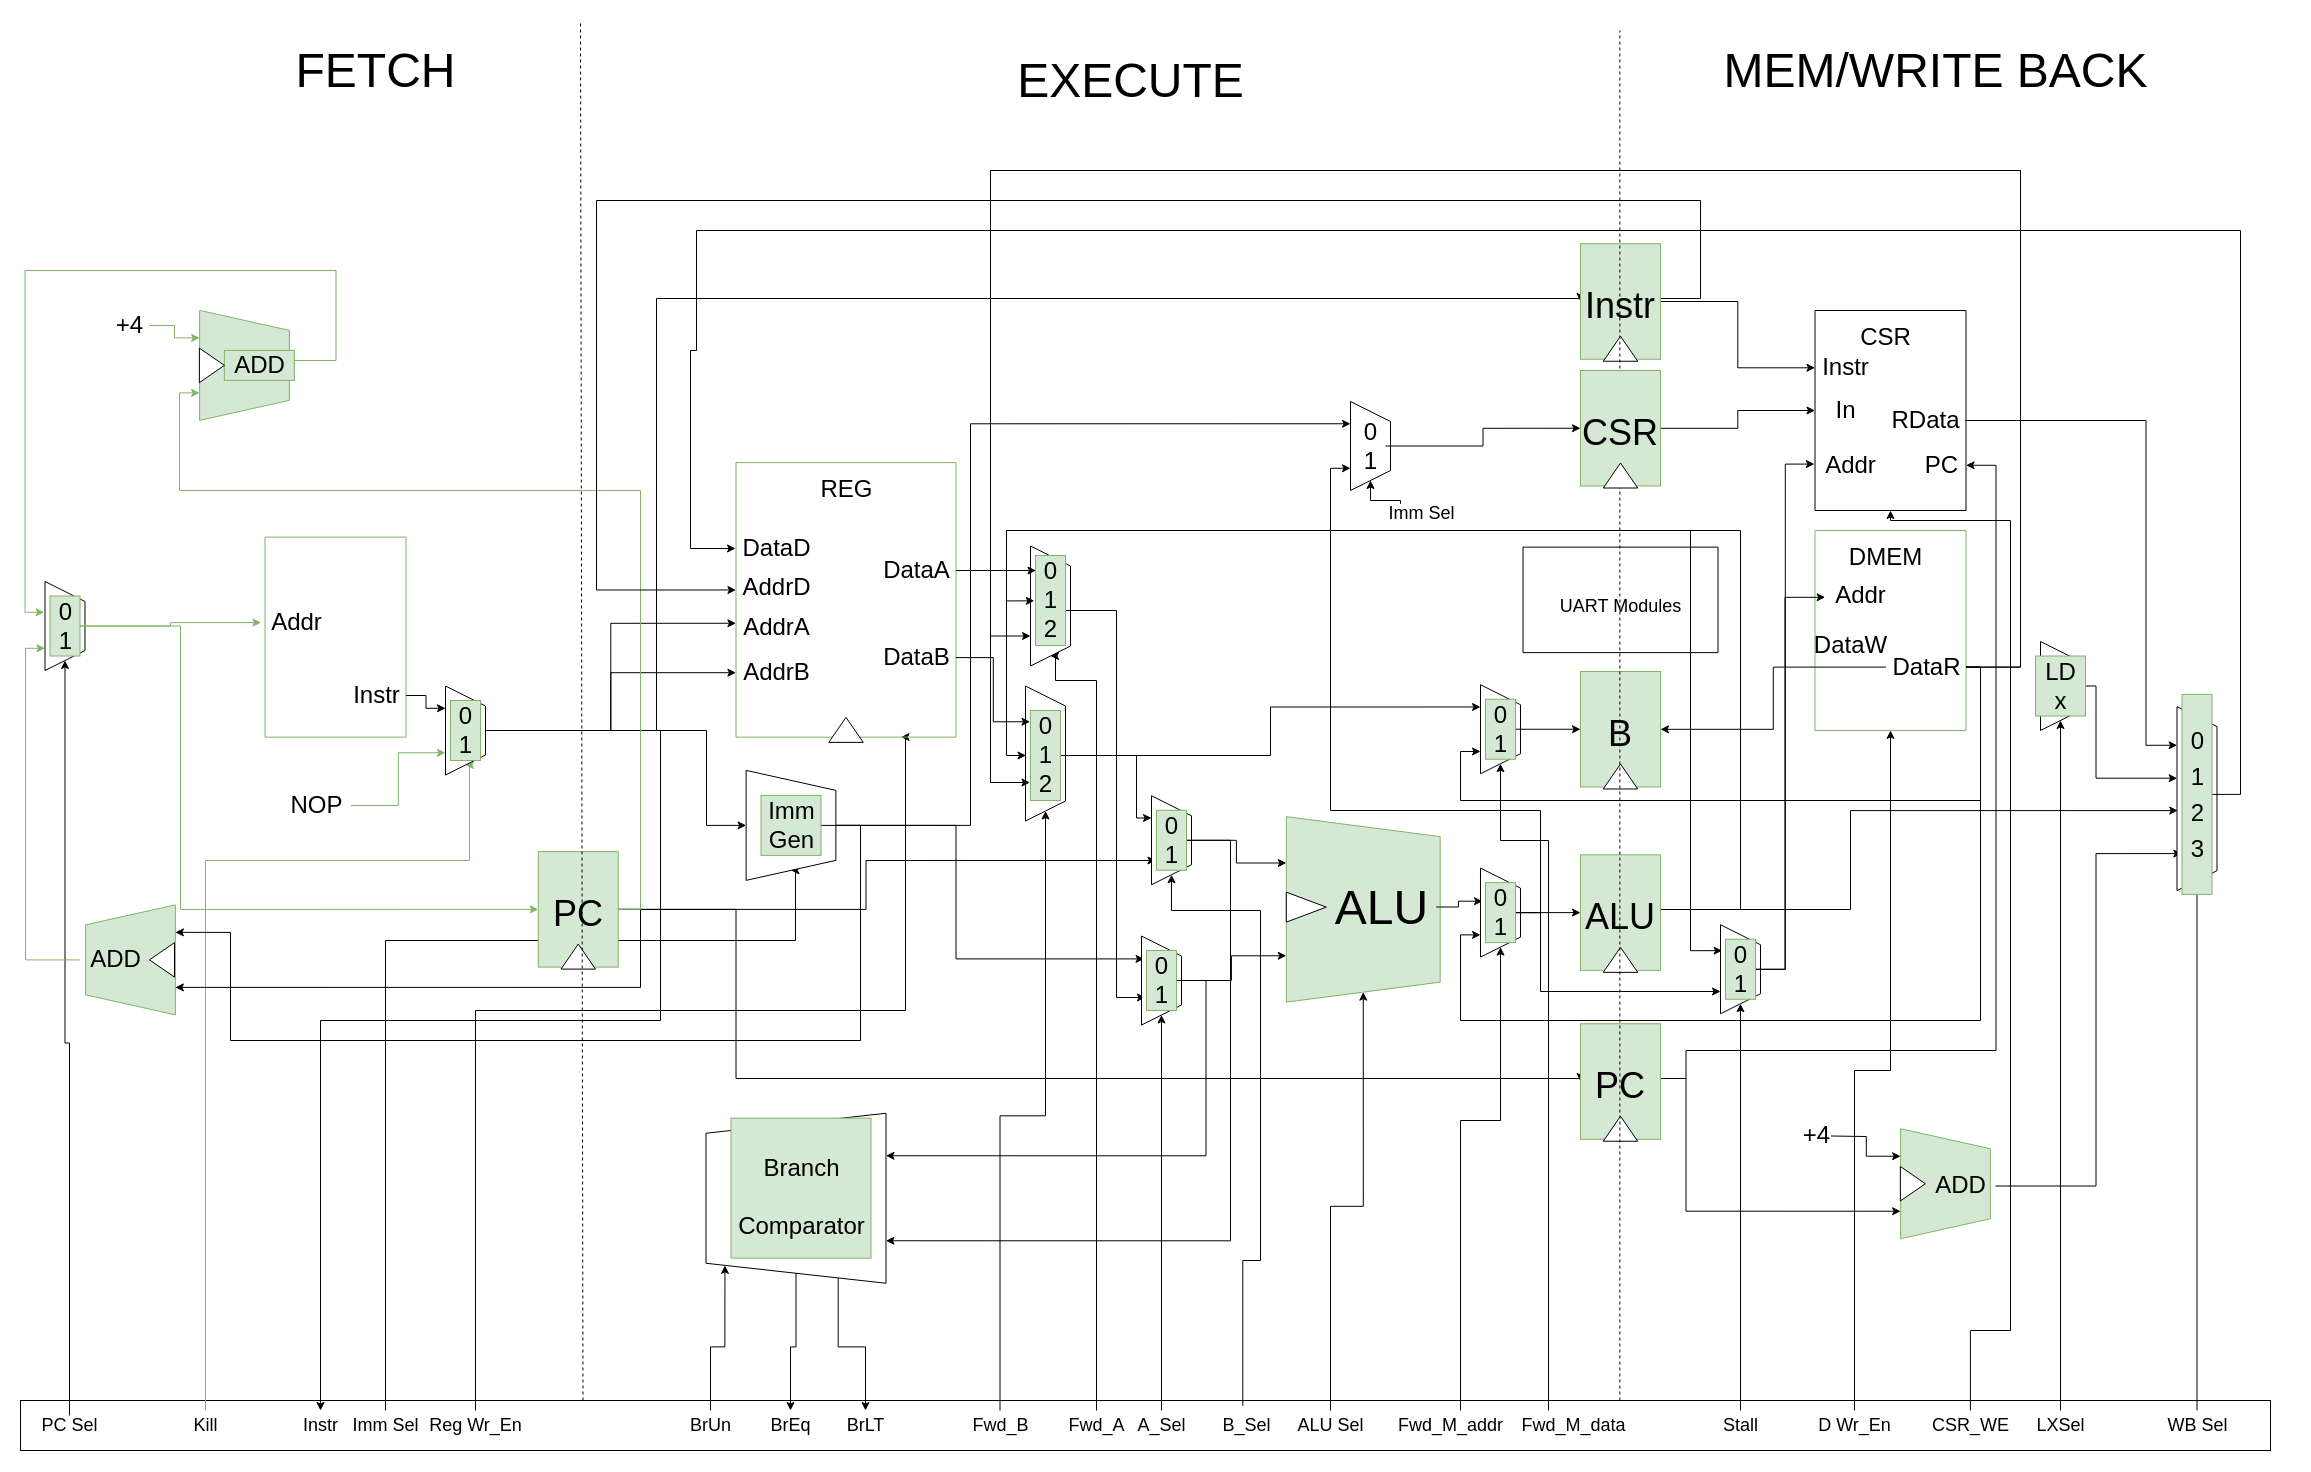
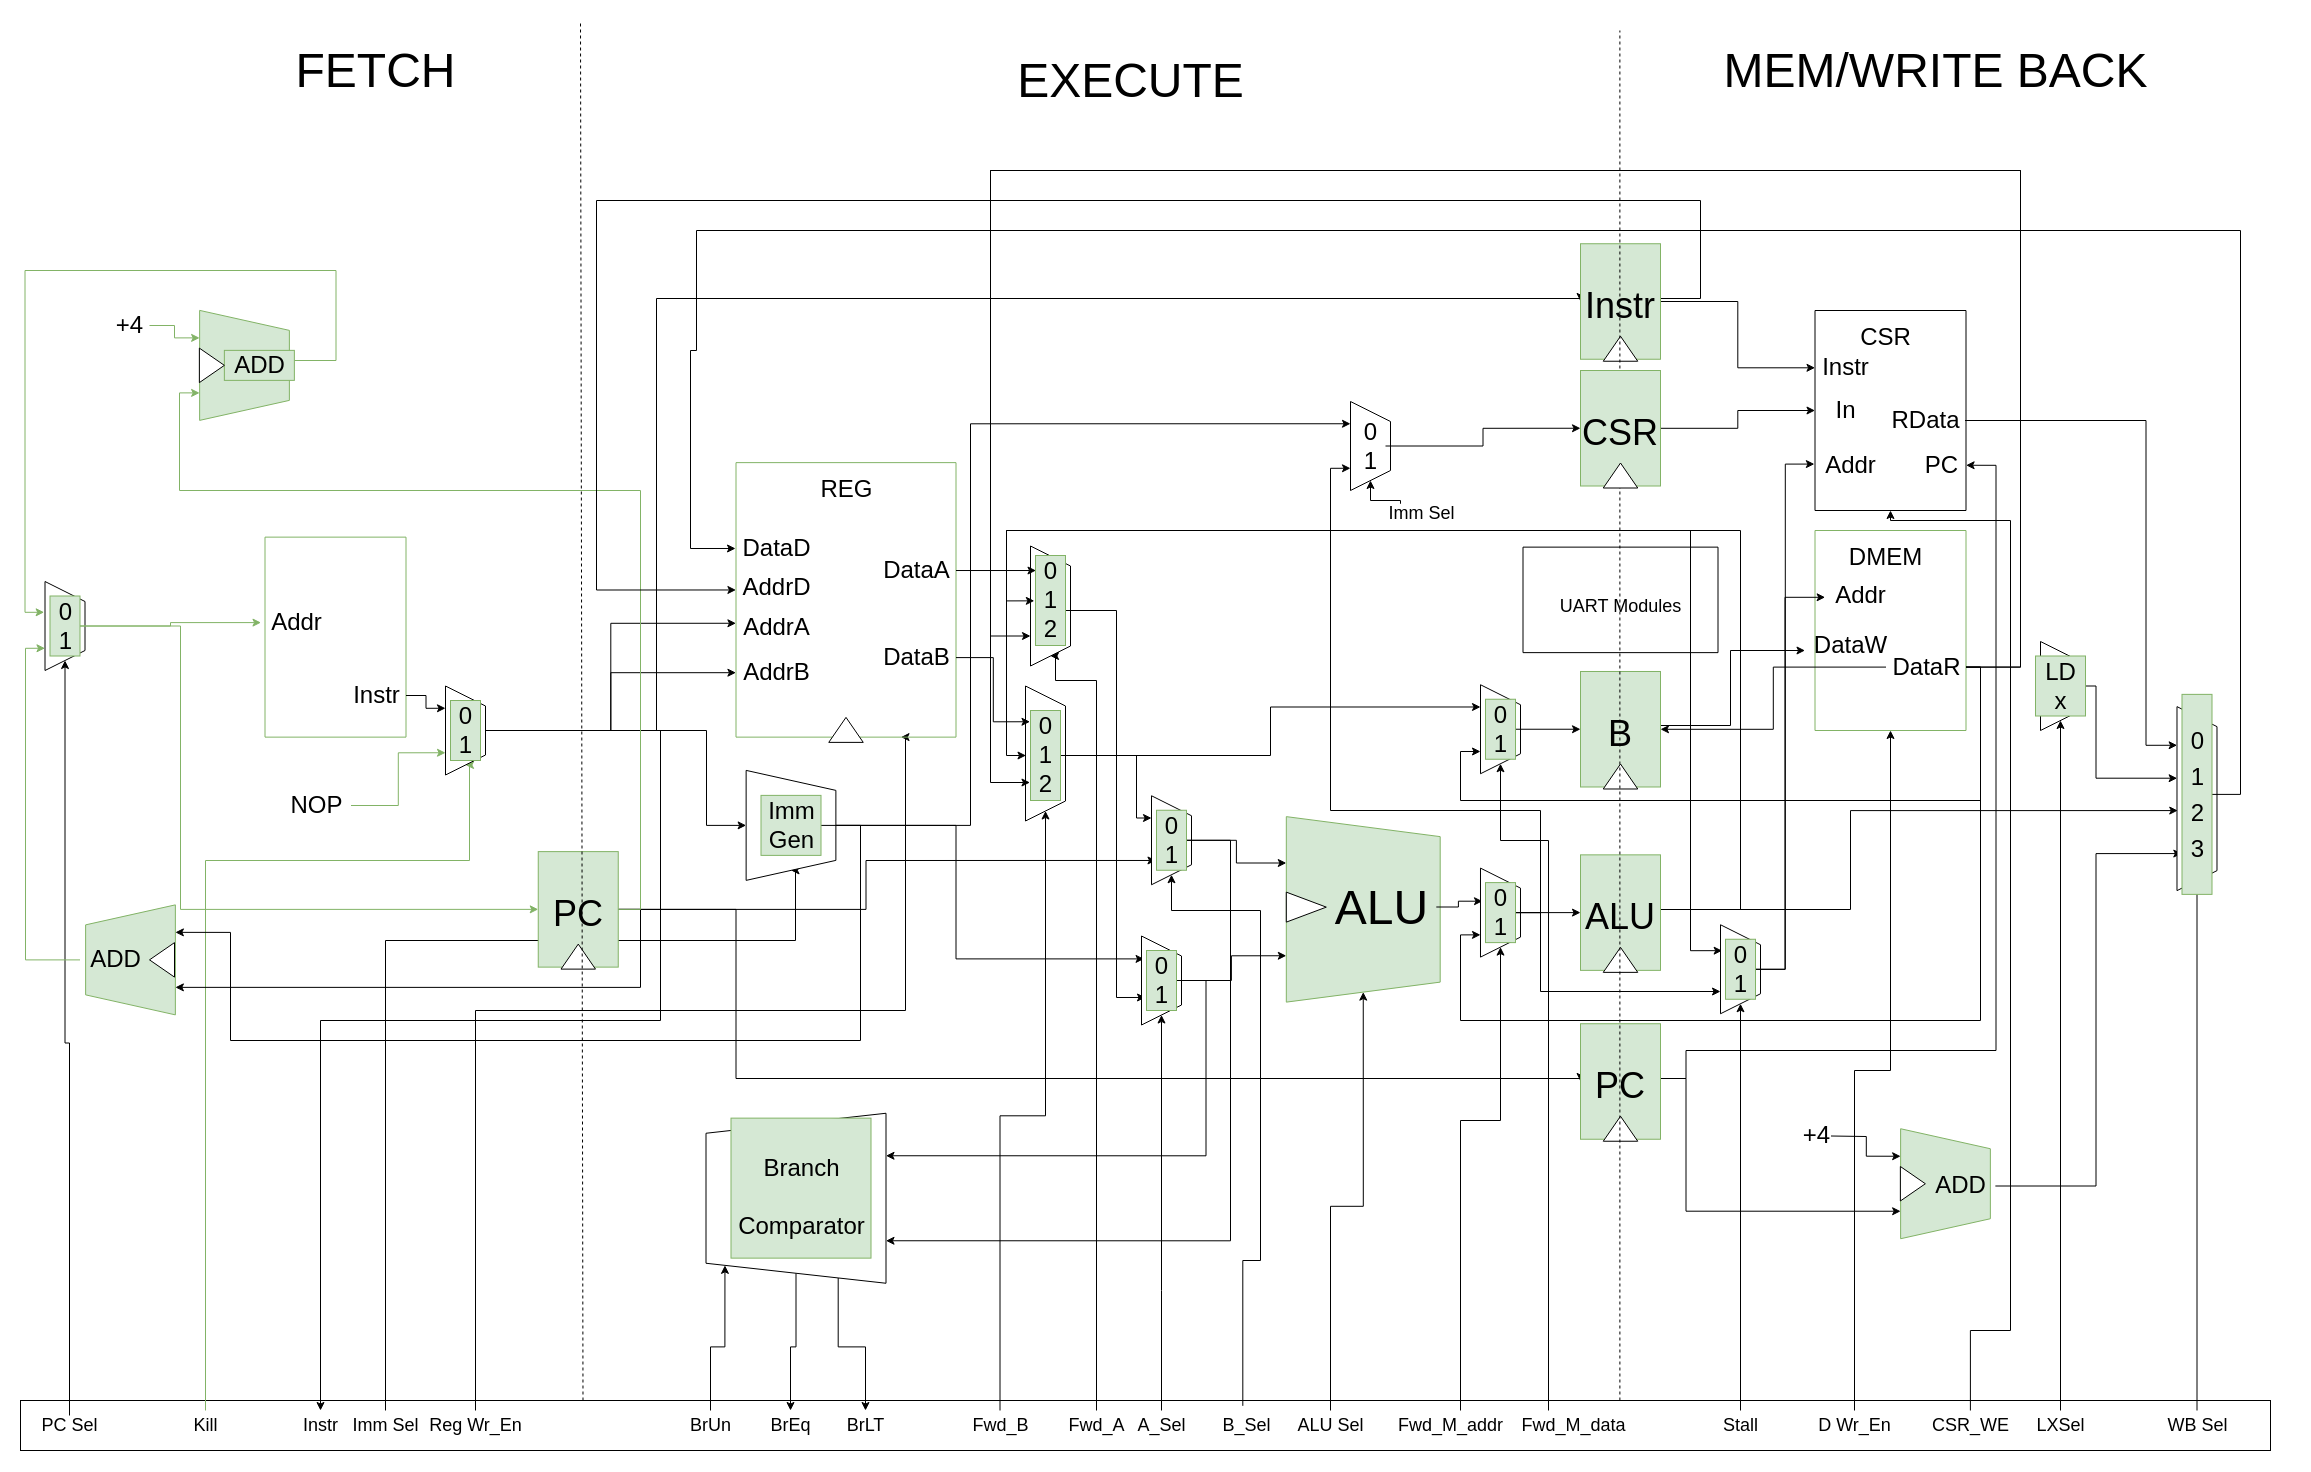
+ <mxCell id="131" style="edgeStyle=orthogonalEdgeStyle;rounded=0;orthogonalLoop=1;jettySize=auto;html=1;fontSize=24;" parent="1" source="132" target="130" edge="1"><mxGeometry relative="1" as="geometry"><Array as="points"><mxPoint x="1730" y="725" /><mxPoint x="1730" y="650" /></Array></mxGeometry></mxCell>
